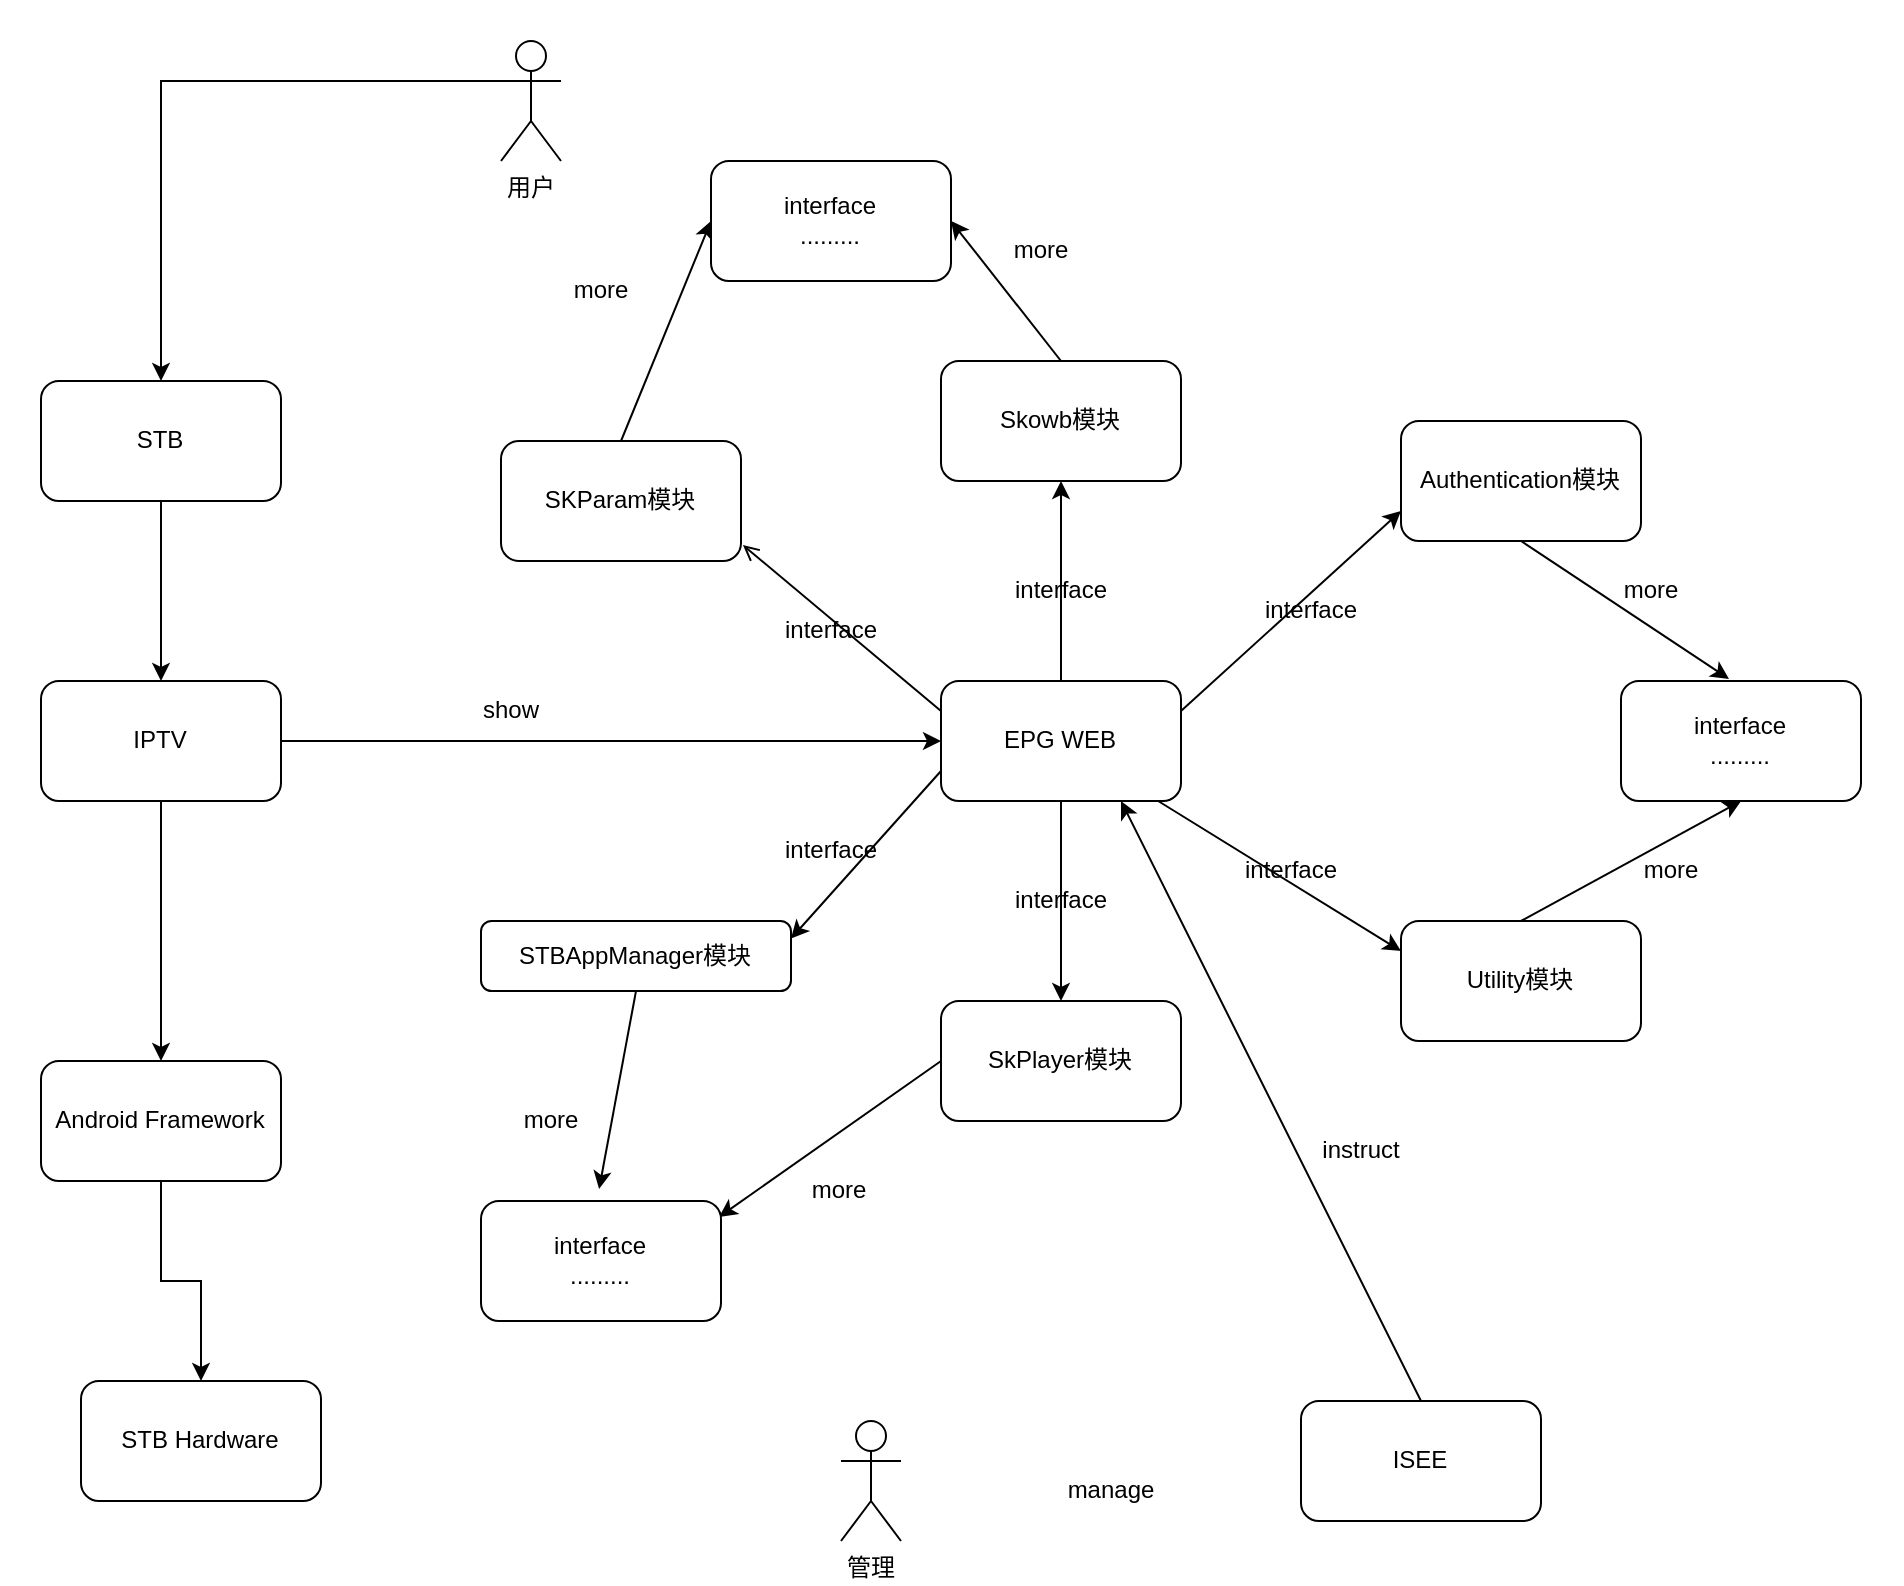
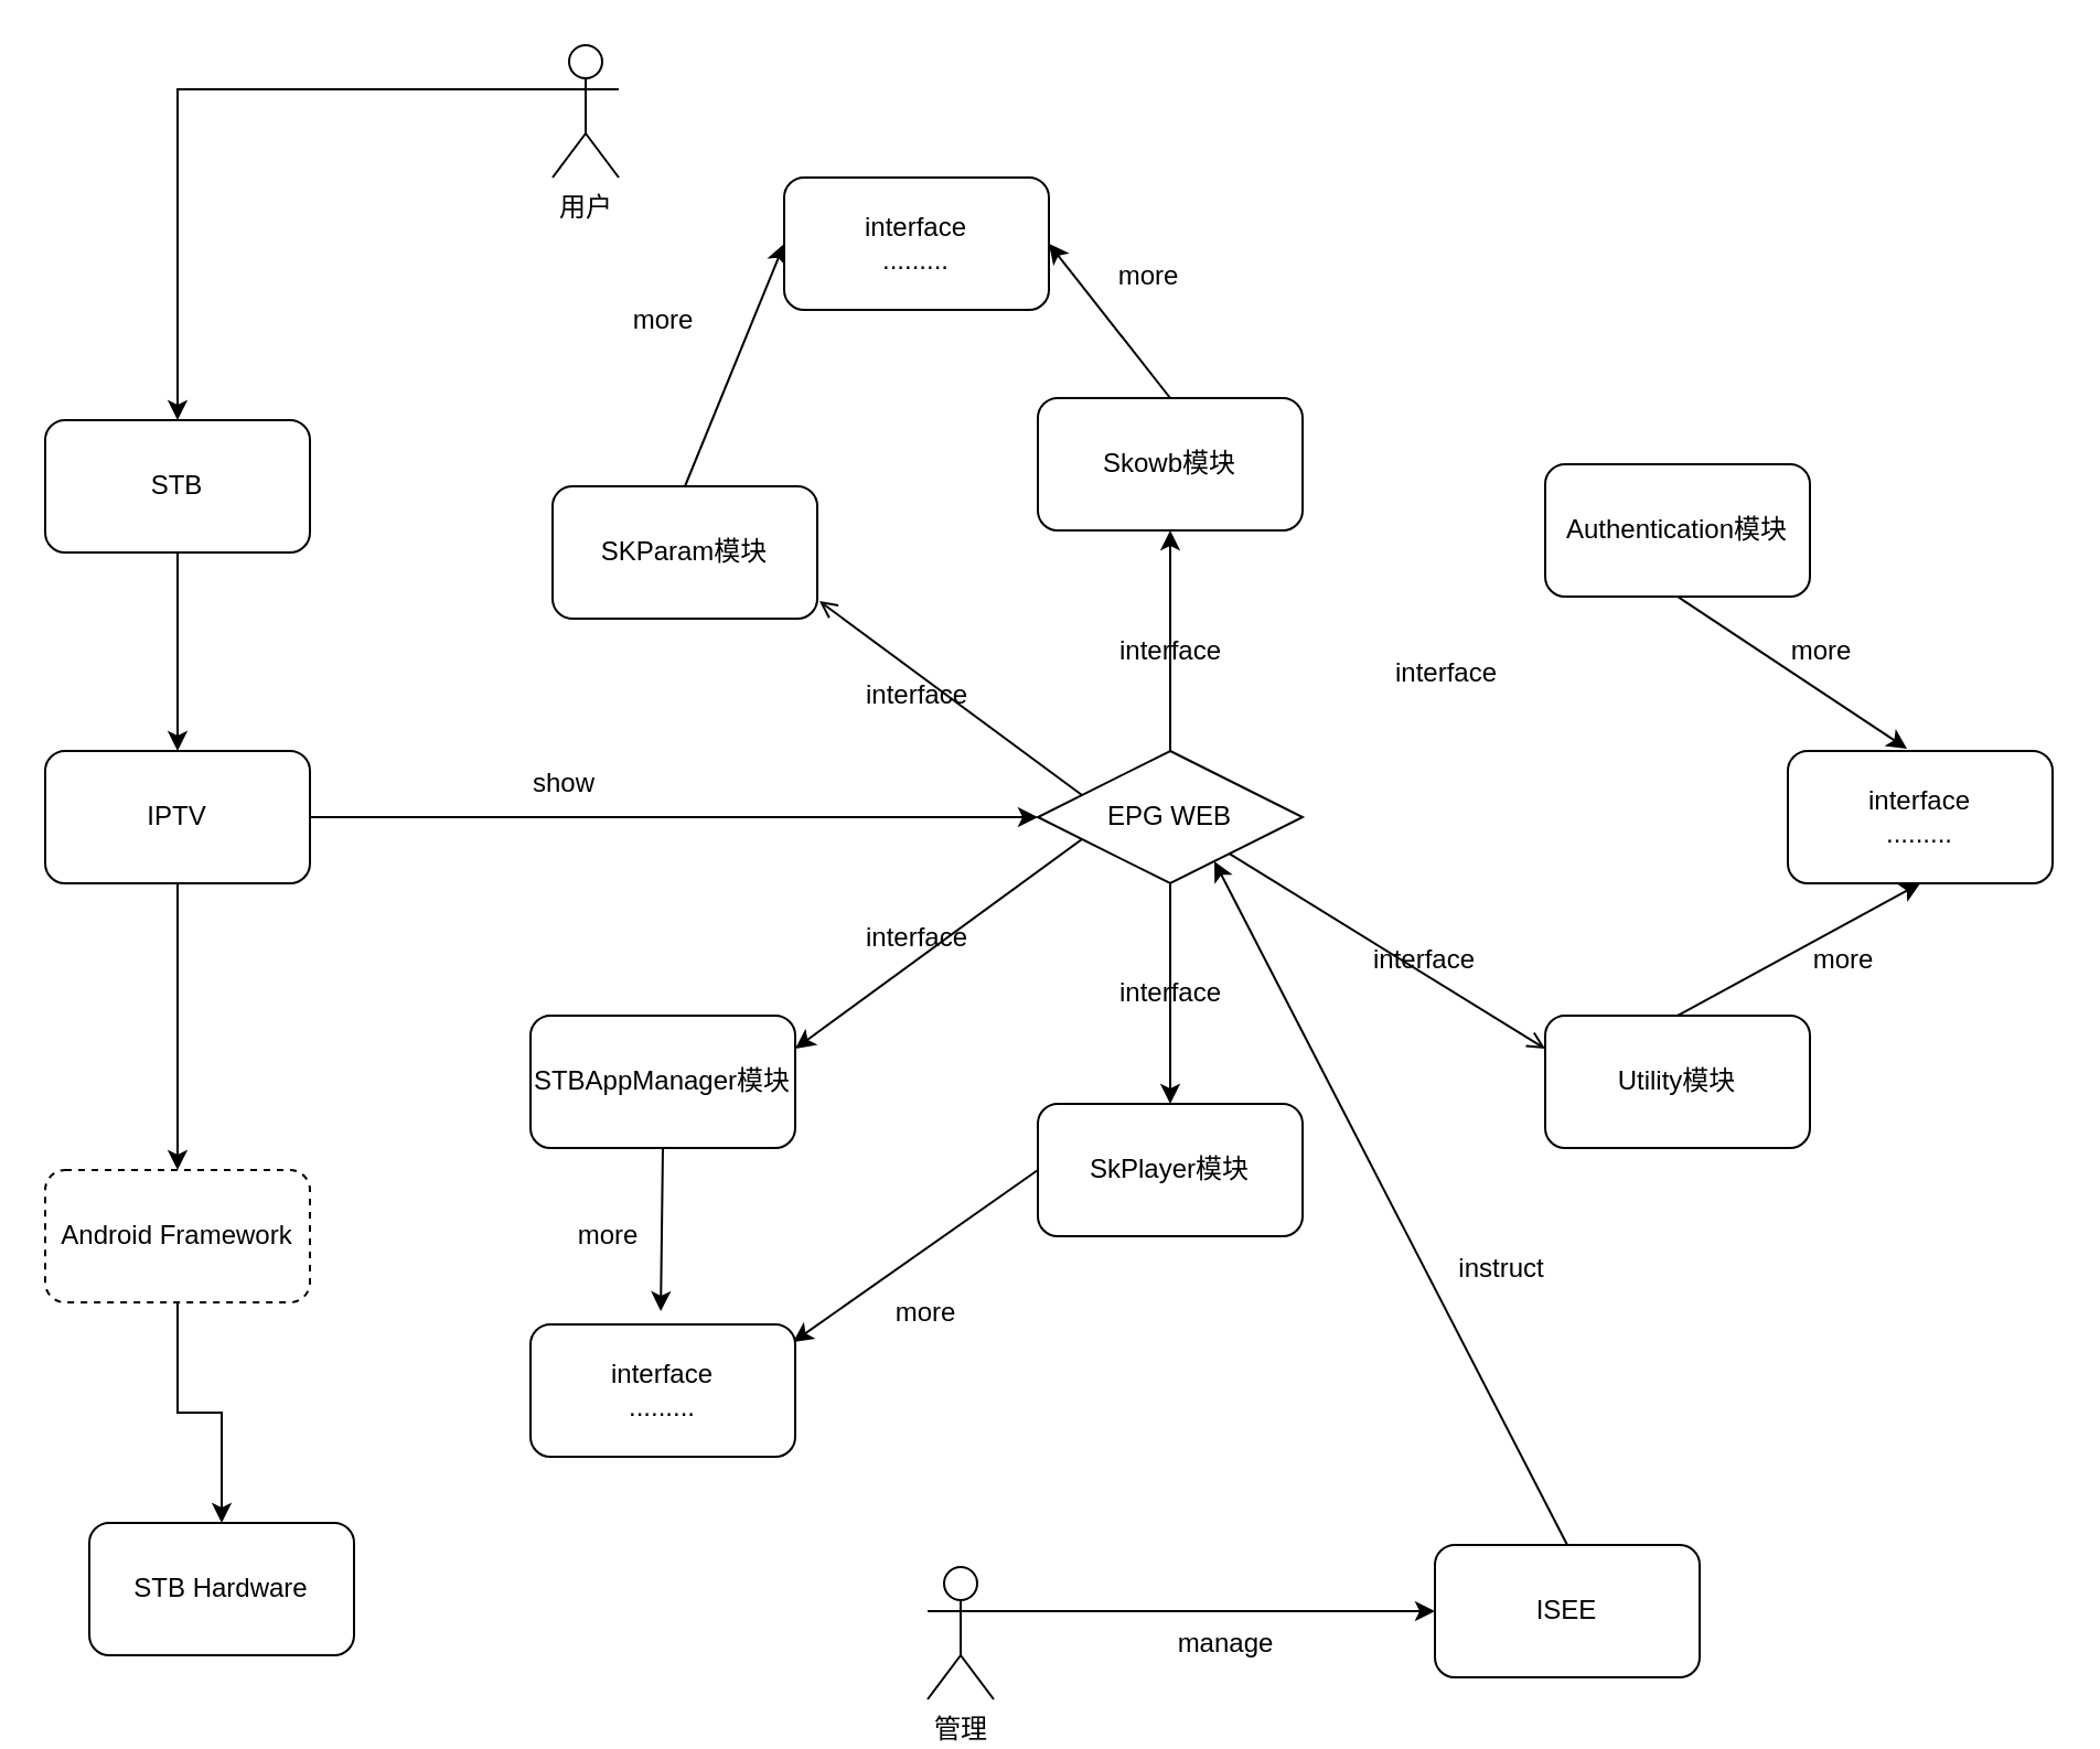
- <mxCell id="32" value="" style="endArrow=classic;html=1;rounded=0;exitX=1;exitY=0.25;exitDx=0;exitDy=0;entryX=0;entryY=0.75;entryDx=0;entryDy=0;" edge="1" parent="1" source="8" target="20"><mxGeometry width="50" height="50" relative="1" as="geometry"><mxPoint x="719" y="363" as="sourcePoint" /><mxPoint x="620" y="280" as="targetPoint" /></mxGeometry></mxCell>
- <mxCell id="8" value="EPG WEB" style="rounded=1;whiteSpace=wrap;html=1;" vertex="1" parent="1"><mxGeometry x="470" y="340" width="120" height="60" as="geometry" /></mxCell>
+ <mxCell id="8" value="EPG WEB" style="rhombus;whiteSpace=wrap;html=1;" vertex="1" parent="1"><mxGeometry x="470" y="340" width="120" height="60" as="geometry" /></mxCell>
- <mxCell id="33" value="" style="endArrow=classic;html=1;rounded=0;entryX=0;entryY=0.25;entryDx=0;entryDy=0;" edge="1" parent="1" source="8" target="18"><mxGeometry width="50" height="50" relative="1" as="geometry"><mxPoint x="600" y="365" as="sourcePoint" /><mxPoint x="710" y="265" as="targetPoint" /></mxGeometry></mxCell>
+ <mxCell id="33" value="" style="endArrow=open;html=1;rounded=0;entryX=0;entryY=0.25;entryDx=0;entryDy=0;" edge="1" parent="1" source="8" target="18"><mxGeometry width="50" height="50" relative="1" as="geometry"><mxPoint x="600" y="365" as="sourcePoint" /><mxPoint x="710" y="265" as="targetPoint" /></mxGeometry></mxCell>
- <mxCell id="14" value="STBAppManager模块" style="rounded=1;whiteSpace=wrap;html=1;" vertex="1" parent="1"><mxGeometry x="240" y="460" width="155" height="35" as="geometry" /></mxCell>
+ <mxCell id="14" value="STBAppManager模块" style="rounded=1;whiteSpace=wrap;html=1;" vertex="1" parent="1"><mxGeometry x="240" y="460" width="120" height="60" as="geometry" /></mxCell>
- <mxCell id="12" value="Android Framework" style="rounded=1;whiteSpace=wrap;html=1;" vertex="1" parent="1"><mxGeometry x="20" y="530" width="120" height="60" as="geometry" /></mxCell>
+ <mxCell id="12" value="Android Framework" style="rounded=1;whiteSpace=wrap;html=1;dashed=1;" vertex="1" parent="1"><mxGeometry x="20" y="530" width="120" height="60" as="geometry" /></mxCell>
+ <mxCell id="27" style="edgeStyle=orthogonalEdgeStyle;rounded=0;orthogonalLoop=1;jettySize=auto;html=1;exitX=1;exitY=0.333;exitDx=0;exitDy=0;exitPerimeter=0;entryX=0;entryY=0.5;entryDx=0;entryDy=0;" edge="1" parent="1" source="28" target="24"><mxGeometry relative="1" as="geometry" /></mxCell>
